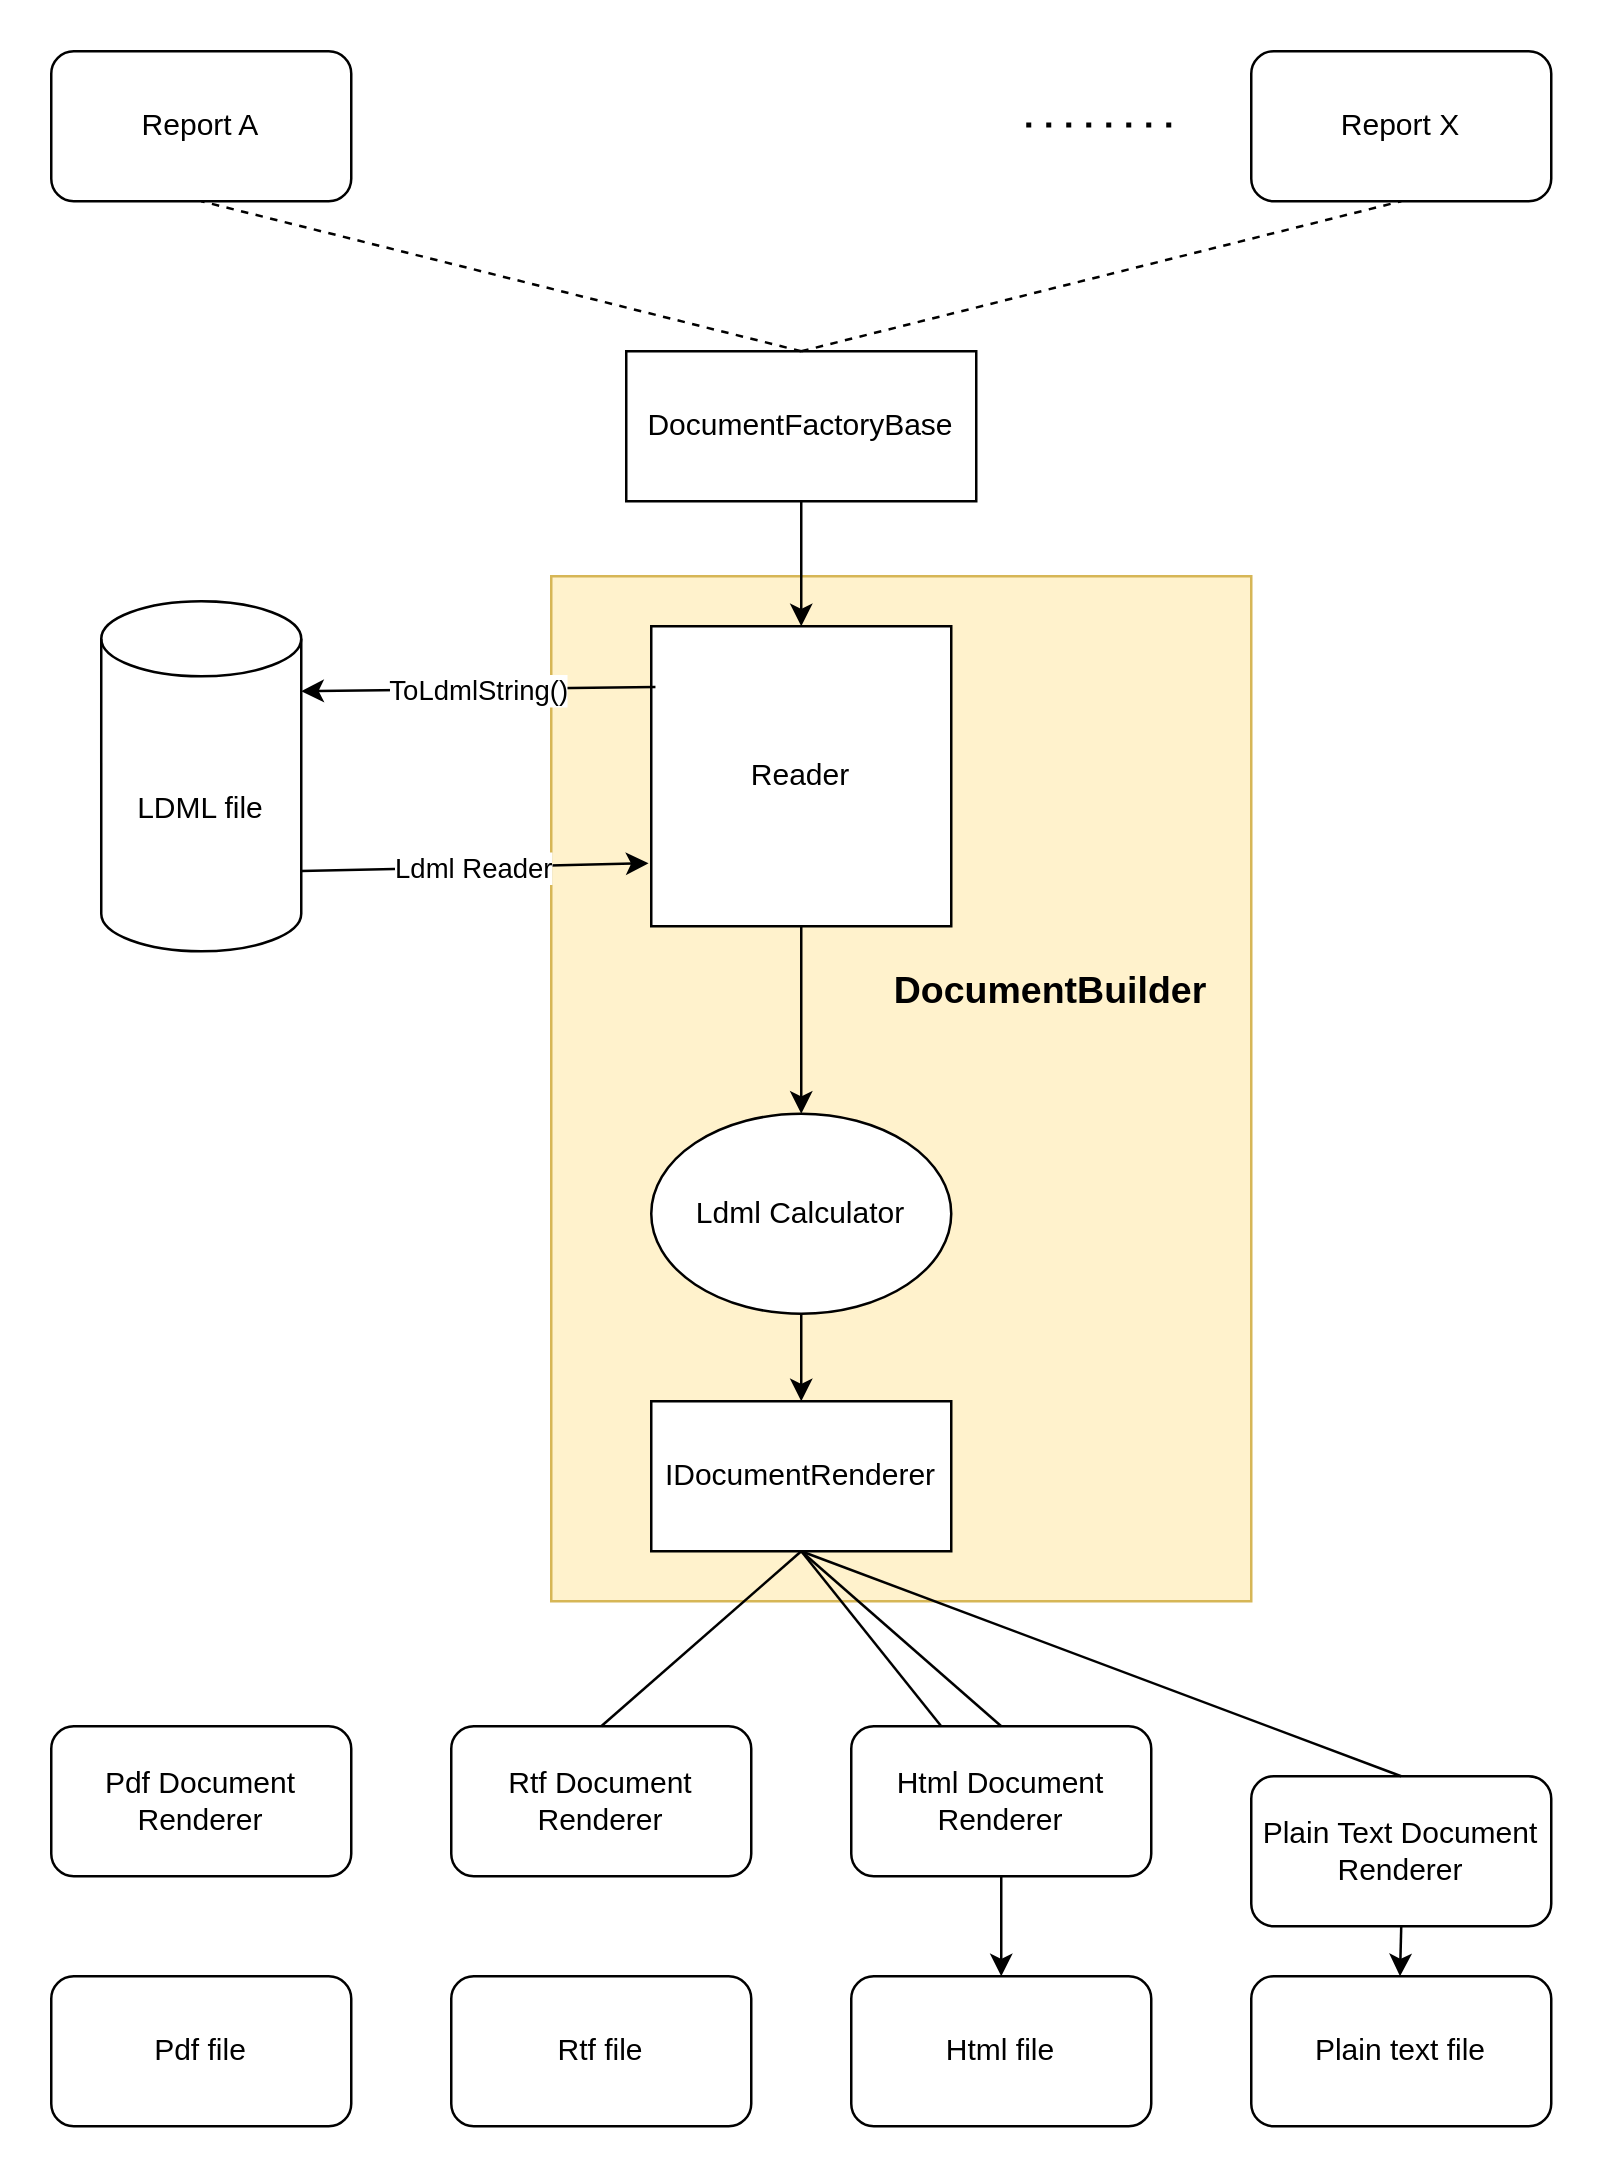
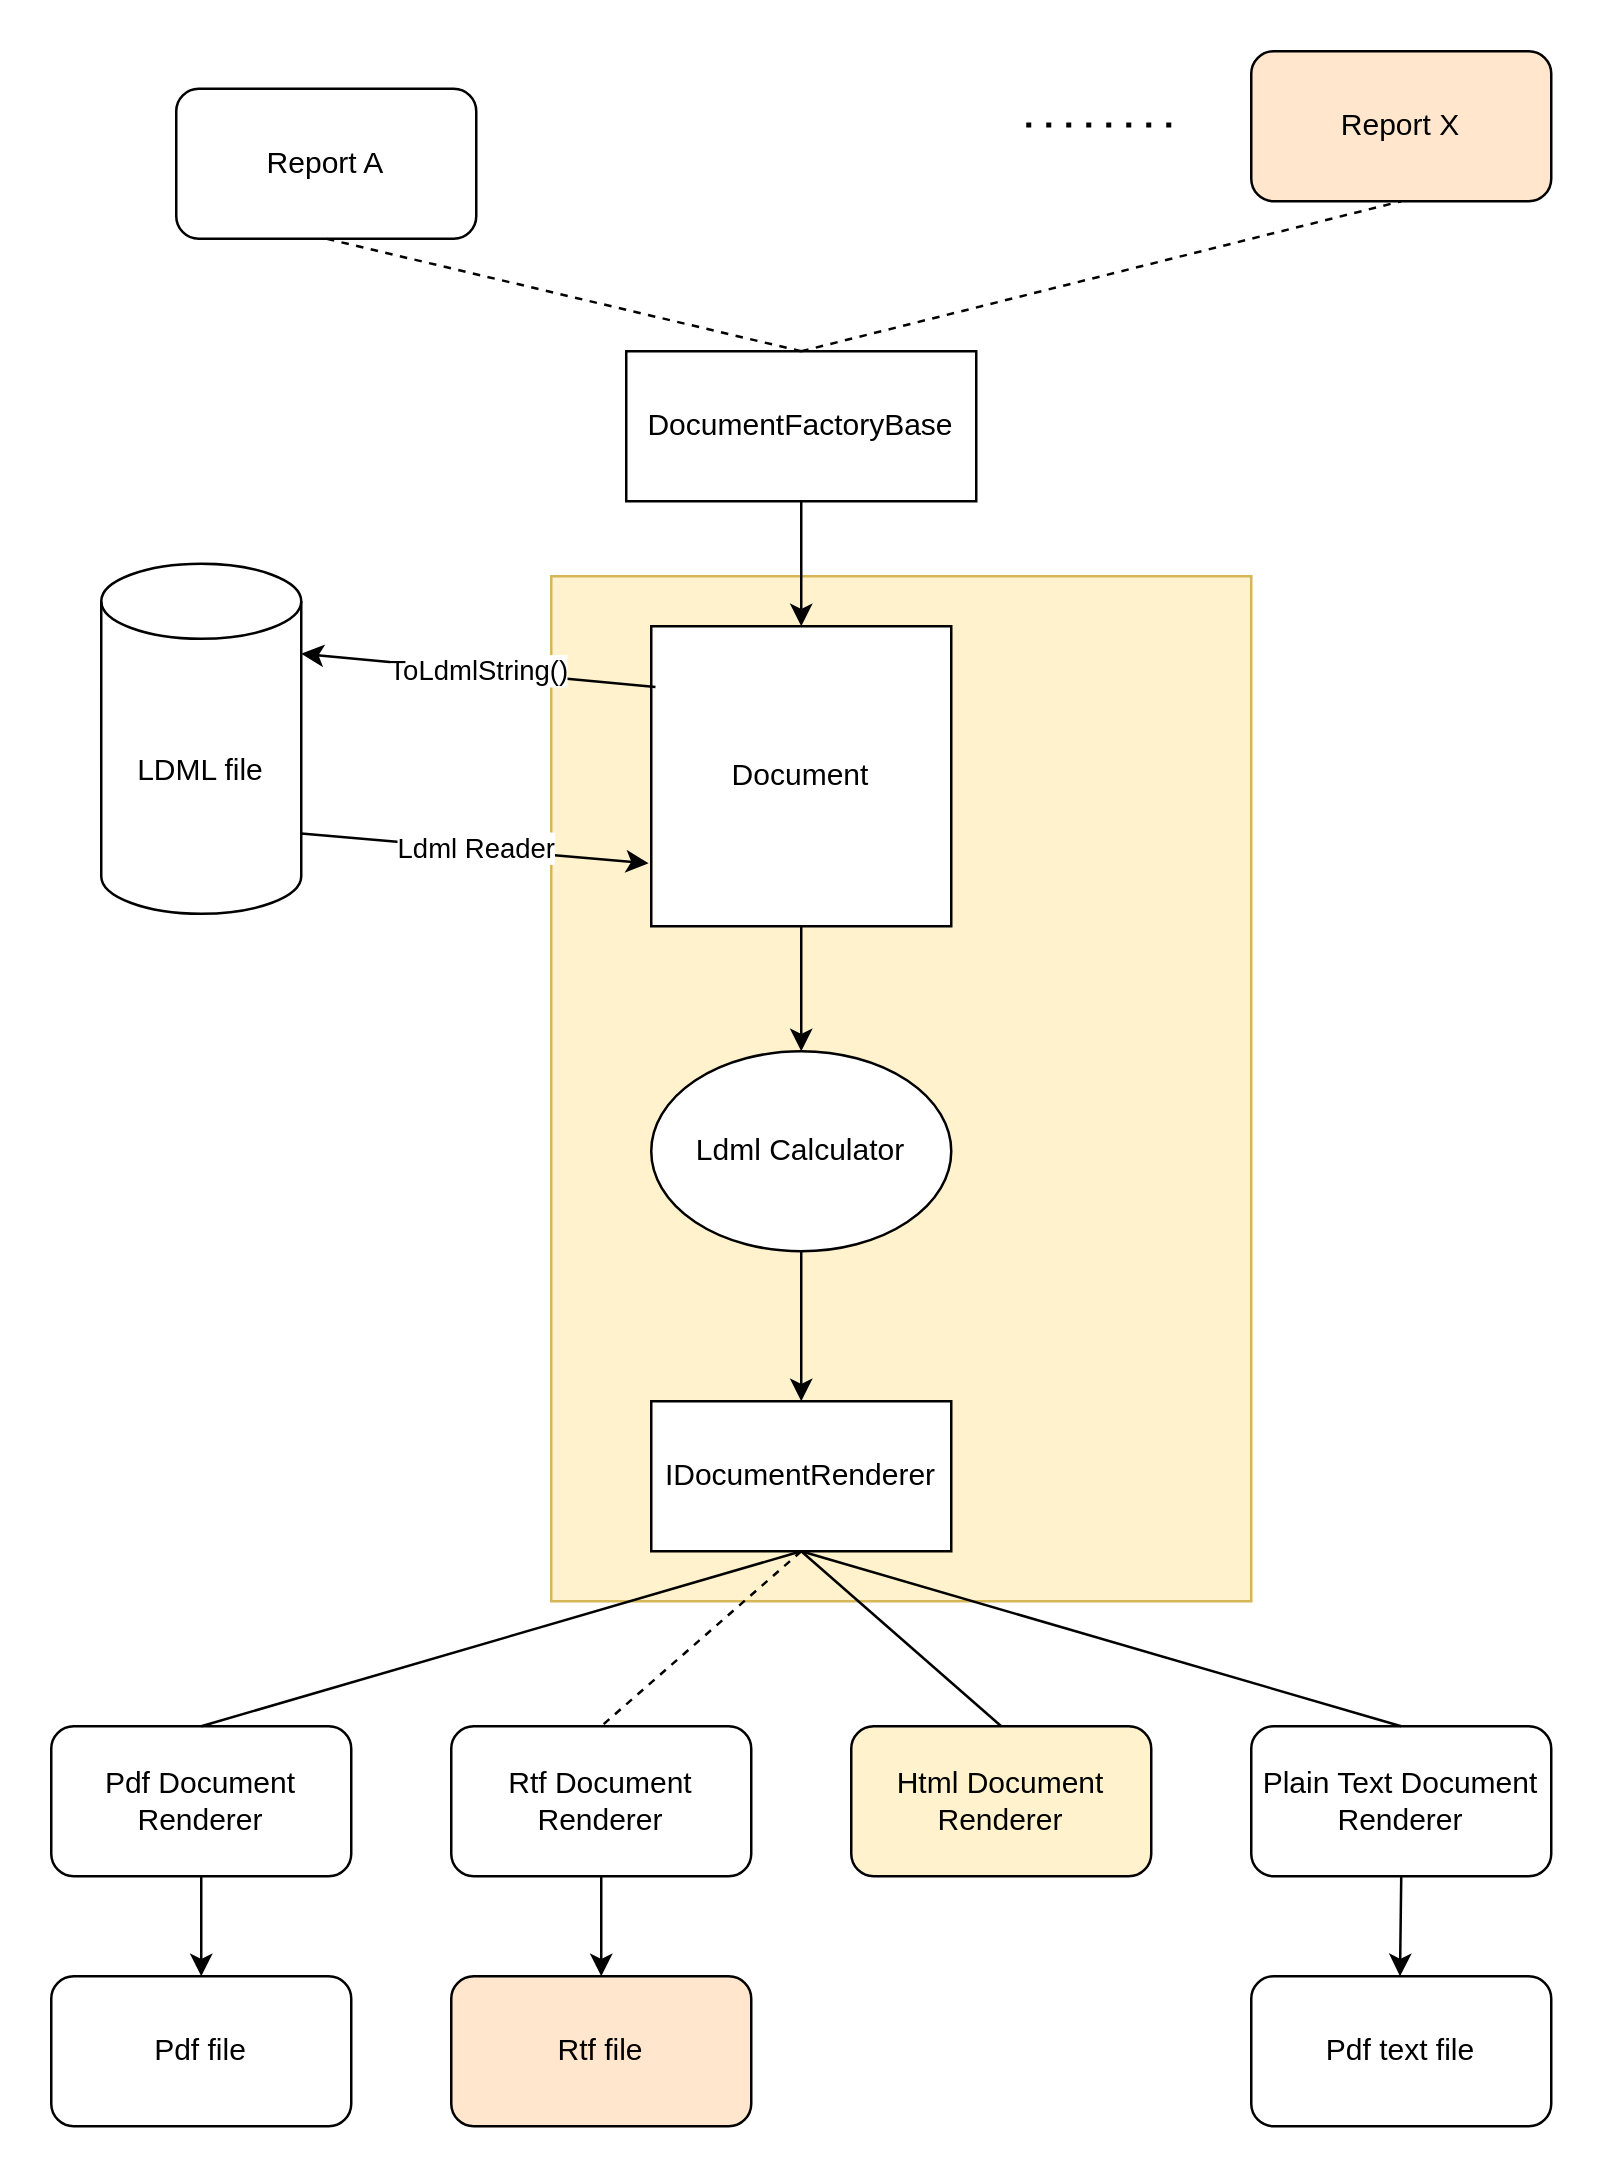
- <mxCell id="3" value="Report A" style="rounded=1;whiteSpace=wrap;html=1;" parent="1" vertex="1"><mxGeometry x="20" y="20" width="120" height="60" as="geometry" /></mxCell>
+ <mxCell id="3" value="Report A" style="rounded=1;whiteSpace=wrap;html=1;" parent="1" vertex="1"><mxGeometry x="70" y="35" width="120" height="60" as="geometry" /></mxCell>
- <mxCell id="4" value="Report X" style="rounded=1;whiteSpace=wrap;html=1;" parent="1" vertex="1"><mxGeometry x="500" y="20" width="120" height="60" as="geometry" /></mxCell>
+ <mxCell id="4" value="Report X" style="rounded=1;whiteSpace=wrap;html=1;fillColor=#ffe6cc;" parent="1" vertex="1"><mxGeometry x="500" y="20" width="120" height="60" as="geometry" /></mxCell>
- <mxCell id="36" value="LDML file" style="shape=cylinder3;whiteSpace=wrap;html=1;boundedLbl=1;backgroundOutline=1;size=15;" vertex="1" parent="1"><mxGeometry x="40" y="240" width="80" height="140" as="geometry" /></mxCell>
+ <mxCell id="36" value="LDML file" style="shape=cylinder3;whiteSpace=wrap;html=1;boundedLbl=1;backgroundOutline=1;size=15;" vertex="1" parent="1"><mxGeometry x="40" y="225" width="80" height="140" as="geometry" /></mxCell>
- <mxCell id="9" value="Reader" style="whiteSpace=wrap;html=1;aspect=fixed;" parent="1" vertex="1"><mxGeometry x="260" y="250" width="120" height="120" as="geometry" /></mxCell>
+ <mxCell id="9" value="Document" style="whiteSpace=wrap;html=1;aspect=fixed;" parent="1" vertex="1"><mxGeometry x="260" y="250" width="120" height="120" as="geometry" /></mxCell>
- <mxCell id="27" value="DocumentBuilder" style="text;html=1;align=center;verticalAlign=middle;whiteSpace=wrap;rounded=0;fontStyle=1;fontSize=15;" vertex="1" parent="1"><mxGeometry x="390" y="380" width="60" height="30" as="geometry" /></mxCell>
- <mxCell id="16" value="Ldml Calculator" style="ellipse;whiteSpace=wrap;html=1;" parent="1" vertex="1"><mxGeometry x="260" y="445" width="120" height="80" as="geometry" /></mxCell>
+ <mxCell id="16" value="Ldml Calculator" style="ellipse;whiteSpace=wrap;html=1;" parent="1" vertex="1"><mxGeometry x="260" y="420" width="120" height="80" as="geometry" /></mxCell>
- <mxCell id="25" value="" style="endArrow=none;html=1;rounded=0;exitX=0.5;exitY=1;exitDx=0;exitDy=0;entryX=0.5;entryY=0;entryDx=0;entryDy=0;" parent="1" source="17" target="20" edge="1"><mxGeometry width="50" height="50" relative="1" as="geometry"><mxPoint x="350" y="580" as="sourcePoint" /><mxPoint x="400" y="530" as="targetPoint" /></mxGeometry></mxCell>
+ <mxCell id="25" value="" style="endArrow=none;html=1;rounded=0;exitX=0.5;exitY=1;exitDx=0;exitDy=0;entryX=0.5;entryY=0;entryDx=0;entryDy=0;dashed=1;" parent="1" source="17" target="20" edge="1"><mxGeometry width="50" height="50" relative="1" as="geometry"><mxPoint x="350" y="580" as="sourcePoint" /><mxPoint x="400" y="530" as="targetPoint" /></mxGeometry></mxCell>
- <mxCell id="26" value="" style="endArrow=none;html=1;rounded=0;exitX=0.5;exitY=1;exitDx=0;exitDy=0;" parent="1" source="17" target="21" edge="1"><mxGeometry width="50" height="50" relative="1" as="geometry"><mxPoint x="350" y="580" as="sourcePoint" /><mxPoint x="400" y="530" as="targetPoint" /></mxGeometry></mxCell>
+ <mxCell id="26" value="" style="endArrow=none;html=1;rounded=0;exitX=0.5;exitY=1;exitDx=0;exitDy=0;entryX=0.5;entryY=0;entryDx=0;entryDy=0;" parent="1" source="17" target="19" edge="1"><mxGeometry width="50" height="50" relative="1" as="geometry"><mxPoint x="350" y="580" as="sourcePoint" /><mxPoint x="400" y="530" as="targetPoint" /></mxGeometry></mxCell>
- <mxCell id="21" value="Html Document Renderer" style="rounded=1;whiteSpace=wrap;html=1;" parent="1" vertex="1"><mxGeometry x="340" y="690" width="120" height="60" as="geometry" /></mxCell>
+ <mxCell id="21" value="Html Document Renderer" style="rounded=1;whiteSpace=wrap;html=1;fillColor=#fff2cc;" parent="1" vertex="1"><mxGeometry x="340" y="690" width="120" height="60" as="geometry" /></mxCell>
- <mxCell id="22" value="Plain Text Document Renderer" style="rounded=1;whiteSpace=wrap;html=1;" parent="1" vertex="1"><mxGeometry x="500" y="710" width="120" height="60" as="geometry" /></mxCell>
+ <mxCell id="22" value="Plain Text Document Renderer" style="rounded=1;whiteSpace=wrap;html=1;" parent="1" vertex="1"><mxGeometry x="500" y="690" width="120" height="60" as="geometry" /></mxCell>
+ <mxCell id="32" value="" style="endArrow=classic;html=1;rounded=0;exitX=0.5;exitY=1;exitDx=0;exitDy=0;entryX=0.5;entryY=0;entryDx=0;entryDy=0;" edge="1" parent="1" source="19" target="28"><mxGeometry width="50" height="50" relative="1" as="geometry"><mxPoint x="290" y="650" as="sourcePoint" /><mxPoint x="340" y="600" as="targetPoint" /></mxGeometry></mxCell>
+ <mxCell id="33" value="" style="endArrow=classic;html=1;rounded=0;exitX=0.5;exitY=1;exitDx=0;exitDy=0;" edge="1" parent="1" source="20" target="29"><mxGeometry width="50" height="50" relative="1" as="geometry"><mxPoint x="90" y="760" as="sourcePoint" /><mxPoint x="90" y="800" as="targetPoint" /></mxGeometry></mxCell>
- <mxCell id="34" value="" style="endArrow=classic;html=1;rounded=0;exitX=0.5;exitY=1;exitDx=0;exitDy=0;" edge="1" parent="1" source="21" target="30"><mxGeometry width="50" height="50" relative="1" as="geometry"><mxPoint x="250" y="760" as="sourcePoint" /><mxPoint x="250" y="800" as="targetPoint" /></mxGeometry></mxCell>
- <mxCell id="29" value="Rtf file" style="rounded=1;whiteSpace=wrap;html=1;" vertex="1" parent="1"><mxGeometry x="180" y="790" width="120" height="60" as="geometry" /></mxCell>
+ <mxCell id="29" value="Rtf file" style="rounded=1;whiteSpace=wrap;html=1;fillColor=#ffe6cc;" vertex="1" parent="1"><mxGeometry x="180" y="790" width="120" height="60" as="geometry" /></mxCell>
- <mxCell id="30" value="Html file" style="rounded=1;whiteSpace=wrap;html=1;" vertex="1" parent="1"><mxGeometry x="340" y="790" width="120" height="60" as="geometry" /></mxCell>
- <mxCell id="31" value="Plain text file" style="rounded=1;whiteSpace=wrap;html=1;" vertex="1" parent="1"><mxGeometry x="500" y="790" width="120" height="60" as="geometry" /></mxCell>
+ <mxCell id="31" value="Pdf text file" style="rounded=1;whiteSpace=wrap;html=1;" vertex="1" parent="1"><mxGeometry x="500" y="790" width="120" height="60" as="geometry" /></mxCell>
